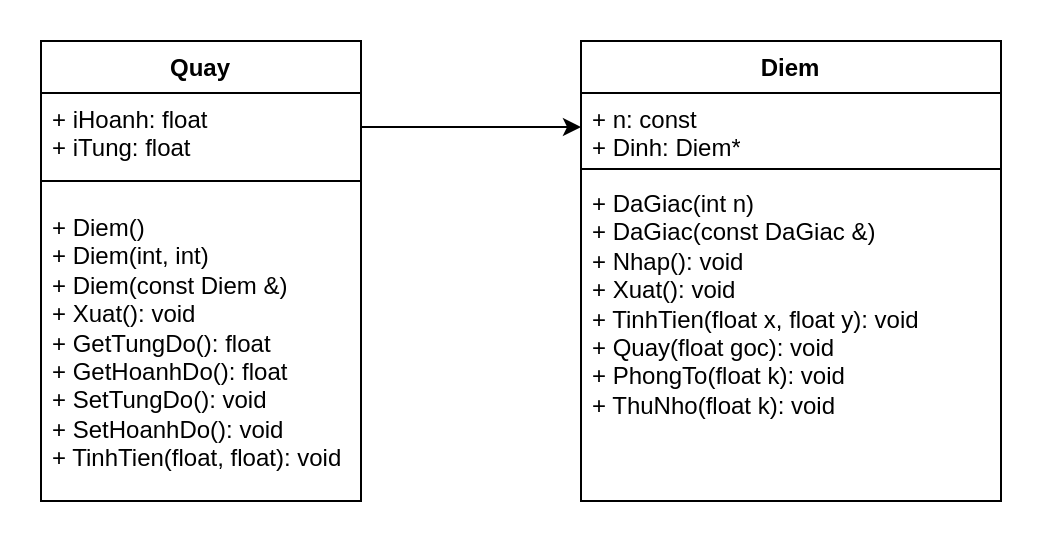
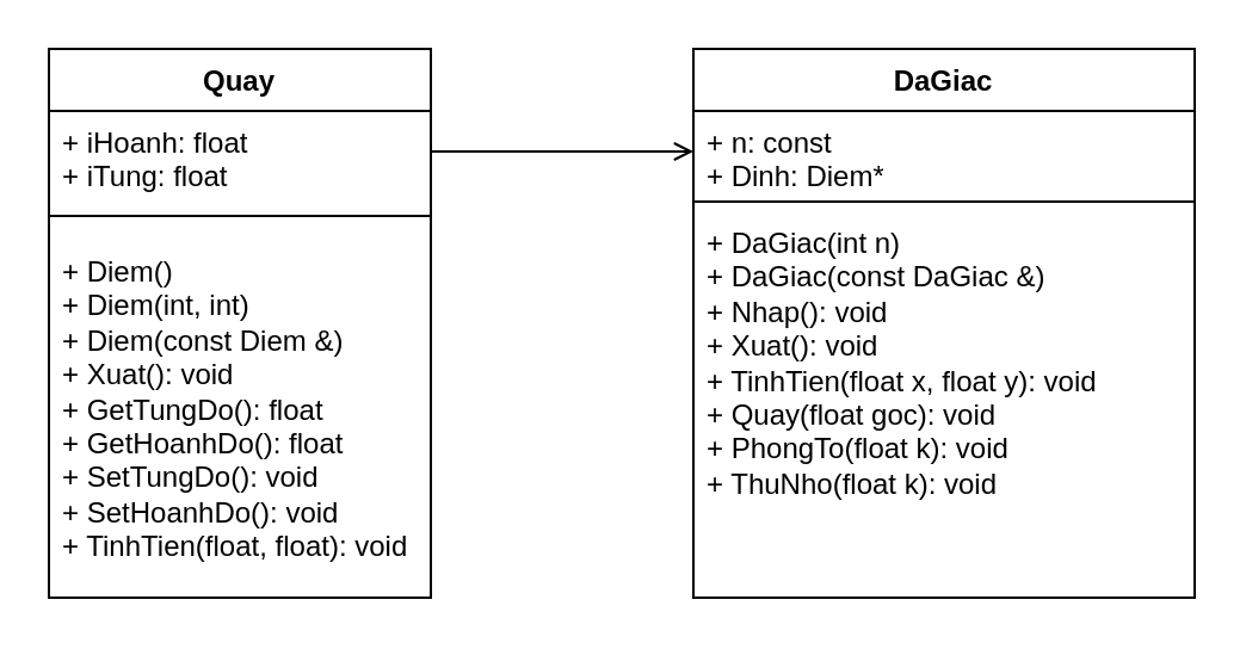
- <mxCell id="6" value="Diem" style="swimlane;fontStyle=1;align=center;verticalAlign=top;childLayout=stackLayout;horizontal=1;startSize=26;horizontalStack=0;resizeParent=1;resizeParentMax=0;resizeLast=0;collapsible=1;marginBottom=0;whiteSpace=wrap;html=1;" vertex="1" parent="1"><mxGeometry x="290" y="20" width="210" height="230" as="geometry" /></mxCell>
+ <mxCell id="6" value="DaGiac" style="swimlane;fontStyle=1;align=center;verticalAlign=top;childLayout=stackLayout;horizontal=1;startSize=26;horizontalStack=0;resizeParent=1;resizeParentMax=0;resizeLast=0;collapsible=1;marginBottom=0;whiteSpace=wrap;html=1;" vertex="1" parent="1"><mxGeometry x="290" y="20" width="210" height="230" as="geometry" /></mxCell>
- <mxCell id="10" style="edgeStyle=orthogonalEdgeStyle;rounded=0;orthogonalLoop=1;jettySize=auto;html=1;exitX=1;exitY=0.5;exitDx=0;exitDy=0;entryX=0;entryY=0.5;entryDx=0;entryDy=0;" edge="1" parent="1" source="3" target="7"><mxGeometry relative="1" as="geometry" /></mxCell>
+ <mxCell id="10" style="edgeStyle=orthogonalEdgeStyle;rounded=0;orthogonalLoop=1;jettySize=auto;html=1;exitX=1;exitY=0.5;exitDx=0;exitDy=0;entryX=0;entryY=0.5;entryDx=0;entryDy=0;endArrow=open;" edge="1" parent="1" source="3" target="7"><mxGeometry relative="1" as="geometry" /></mxCell>
